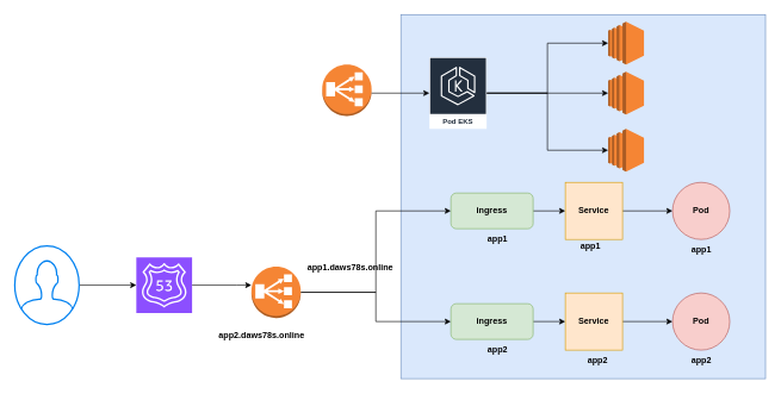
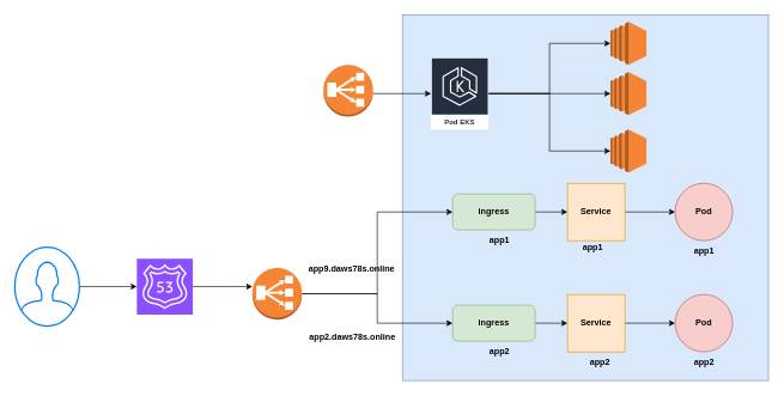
- <mxCell id="22" value="&lt;b&gt;app1.daws78s.online&lt;/b&gt;" style="text;html=1;align=center;verticalAlign=middle;resizable=0;points=[];autosize=1;strokeColor=none;fillColor=none;" parent="1" vertex="1"><mxGeometry x="419" y="360" width="140" height="30" as="geometry" /></mxCell>
+ <mxCell id="22" value="&lt;b&gt;app9.daws78s.online&lt;/b&gt;" style="text;html=1;align=center;verticalAlign=middle;resizable=0;points=[];autosize=1;strokeColor=none;fillColor=none;" parent="1" vertex="1"><mxGeometry x="419" y="360" width="140" height="30" as="geometry" /></mxCell>
- <mxCell id="31" value="&lt;b&gt;app2.daws78s.online&lt;/b&gt;" style="text;html=1;align=center;verticalAlign=middle;resizable=0;points=[];autosize=1;strokeColor=none;fillColor=none;" parent="1" vertex="1"><mxGeometry x="295" y="454" width="140" height="30" as="geometry" /></mxCell>
+ <mxCell id="31" value="&lt;b&gt;app2.daws78s.online&lt;/b&gt;" style="text;html=1;align=center;verticalAlign=middle;resizable=0;points=[];autosize=1;strokeColor=none;fillColor=none;" parent="1" vertex="1"><mxGeometry x="420" y="454" width="140" height="30" as="geometry" /></mxCell>
